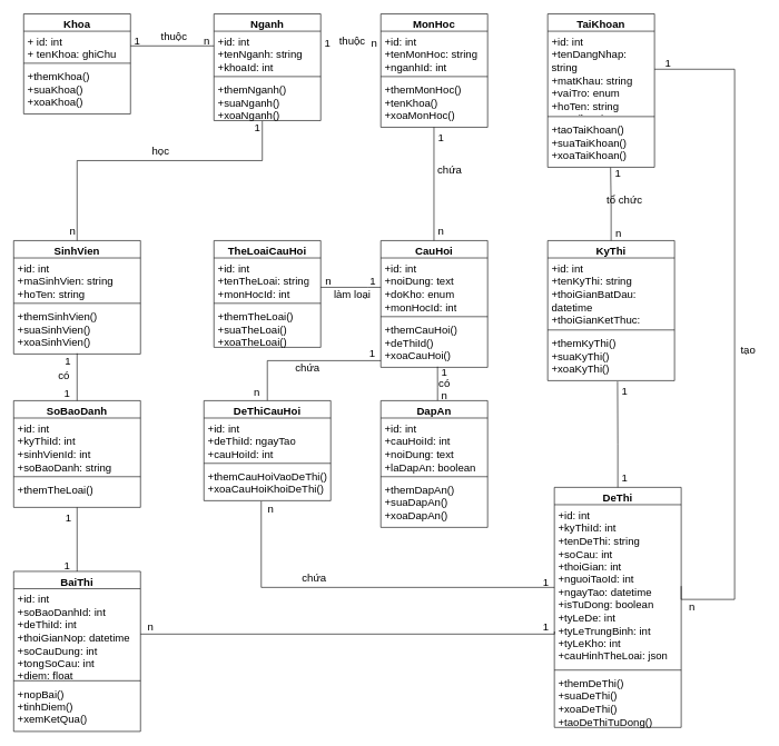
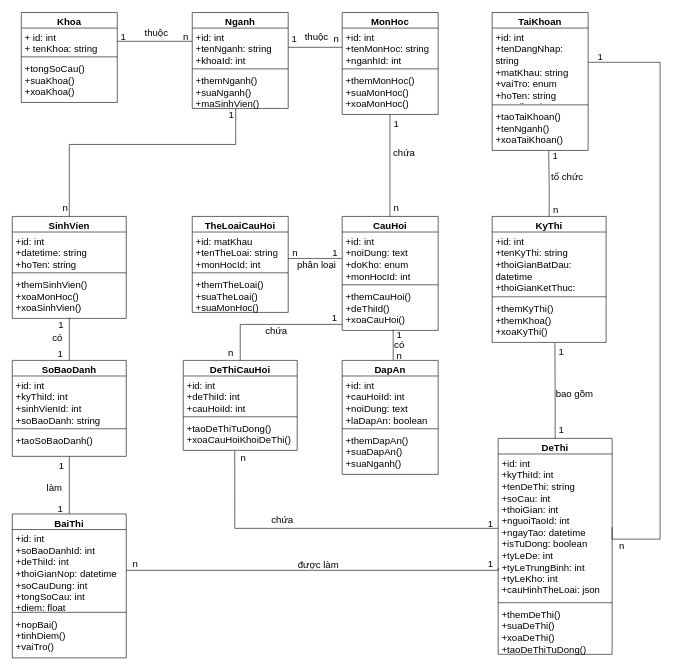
- <mxCell id="3" value="&lt;div&gt;+ id: int&lt;/div&gt;&lt;div&gt;+ tenKhoa: ghiChu&lt;/div&gt;" style="text;strokeColor=none;fillColor=none;align=left;verticalAlign=top;spacingLeft=4;spacingRight=4;overflow=hidden;rotatable=0;points=[[0,0.5],[1,0.5]];portConstraint=eastwest;whiteSpace=wrap;html=1;fontSize=16;" parent="2" vertex="1"><mxGeometry y="26" width="160" height="44" as="geometry" /></mxCell>
+ <mxCell id="3" value="&lt;div&gt;+ id: int&lt;/div&gt;&lt;div&gt;+ tenKhoa: string&lt;/div&gt;" style="text;strokeColor=none;fillColor=none;align=left;verticalAlign=top;spacingLeft=4;spacingRight=4;overflow=hidden;rotatable=0;points=[[0,0.5],[1,0.5]];portConstraint=eastwest;whiteSpace=wrap;html=1;fontSize=16;" parent="2" vertex="1"><mxGeometry y="26" width="160" height="44" as="geometry" /></mxCell>
+ <mxCell id="57" style="edgeStyle=orthogonalEdgeStyle;rounded=0;orthogonalLoop=1;jettySize=auto;html=1;entryX=0;entryY=0.5;entryDx=0;entryDy=0;endArrow=none;endFill=0;fontSize=16;" parent="1" source="7" target="11" edge="1"><mxGeometry relative="1" as="geometry" /></mxCell>
- <mxCell id="5" value="&lt;div&gt;+themKhoa()&lt;/div&gt;&lt;div&gt;+suaKhoa()&lt;/div&gt;&lt;div&gt;+xoaKhoa()&lt;/div&gt;" style="text;strokeColor=none;fillColor=none;align=left;verticalAlign=top;spacingLeft=4;spacingRight=4;overflow=hidden;rotatable=0;points=[[0,0.5],[1,0.5]];portConstraint=eastwest;whiteSpace=wrap;html=1;fontSize=16;" parent="2" vertex="1"><mxGeometry y="78" width="160" height="72" as="geometry" /></mxCell>
+ <mxCell id="5" value="&lt;div&gt;+tongSoCau()&lt;/div&gt;&lt;div&gt;+suaKhoa()&lt;/div&gt;&lt;div&gt;+xoaKhoa()&lt;/div&gt;" style="text;strokeColor=none;fillColor=none;align=left;verticalAlign=top;spacingLeft=4;spacingRight=4;overflow=hidden;rotatable=0;points=[[0,0.5],[1,0.5]];portConstraint=eastwest;whiteSpace=wrap;html=1;fontSize=16;" parent="2" vertex="1"><mxGeometry y="78" width="160" height="72" as="geometry" /></mxCell>
- <mxCell id="9" value="&lt;div&gt;+themNganh()&lt;/div&gt;&lt;div&gt;+suaNganh()&lt;/div&gt;&lt;div&gt;+xoaNganh()&lt;/div&gt;" style="text;strokeColor=none;fillColor=none;align=left;verticalAlign=top;spacingLeft=4;spacingRight=4;overflow=hidden;rotatable=0;points=[[0,0.5],[1,0.5]];portConstraint=eastwest;whiteSpace=wrap;html=1;fontSize=16;" parent="6" vertex="1"><mxGeometry y="98" width="160" height="62" as="geometry" /></mxCell>
+ <mxCell id="9" value="&lt;div&gt;+themNganh()&lt;/div&gt;&lt;div&gt;+suaNganh()&lt;/div&gt;&lt;div&gt;+maSinhVien()&lt;/div&gt;" style="text;strokeColor=none;fillColor=none;align=left;verticalAlign=top;spacingLeft=4;spacingRight=4;overflow=hidden;rotatable=0;points=[[0,0.5],[1,0.5]];portConstraint=eastwest;whiteSpace=wrap;html=1;fontSize=16;" parent="6" vertex="1"><mxGeometry y="98" width="160" height="62" as="geometry" /></mxCell>
- <mxCell id="13" value="&lt;div&gt;+themMonHoc()&lt;/div&gt;&lt;div&gt;+tenKhoa()&lt;/div&gt;&lt;div&gt;+xoaMonHoc()&lt;/div&gt;" style="text;strokeColor=none;fillColor=none;align=left;verticalAlign=top;spacingLeft=4;spacingRight=4;overflow=hidden;rotatable=0;points=[[0,0.5],[1,0.5]];portConstraint=eastwest;whiteSpace=wrap;html=1;fontSize=16;" parent="10" vertex="1"><mxGeometry y="98" width="160" height="72" as="geometry" /></mxCell>
+ <mxCell id="13" value="&lt;div&gt;+themMonHoc()&lt;/div&gt;&lt;div&gt;+suaMonHoc()&lt;/div&gt;&lt;div&gt;+xoaMonHoc()&lt;/div&gt;" style="text;strokeColor=none;fillColor=none;align=left;verticalAlign=top;spacingLeft=4;spacingRight=4;overflow=hidden;rotatable=0;points=[[0,0.5],[1,0.5]];portConstraint=eastwest;whiteSpace=wrap;html=1;fontSize=16;" parent="10" vertex="1"><mxGeometry y="98" width="160" height="72" as="geometry" /></mxCell>
- <mxCell id="17" value="&lt;div&gt;+taoTaiKhoan()&lt;/div&gt;&lt;div&gt;+suaTaiKhoan()&lt;/div&gt;&lt;div&gt;+xoaTaiKhoan()&lt;/div&gt;" style="text;strokeColor=none;fillColor=none;align=left;verticalAlign=top;spacingLeft=4;spacingRight=4;overflow=hidden;rotatable=0;points=[[0,0.5],[1,0.5]];portConstraint=eastwest;whiteSpace=wrap;html=1;fontSize=16;" parent="14" vertex="1"><mxGeometry y="158" width="160" height="72" as="geometry" /></mxCell>
+ <mxCell id="17" value="&lt;div&gt;+taoTaiKhoan()&lt;/div&gt;&lt;div&gt;+tenNganh()&lt;/div&gt;&lt;div&gt;+xoaTaiKhoan()&lt;/div&gt;" style="text;strokeColor=none;fillColor=none;align=left;verticalAlign=top;spacingLeft=4;spacingRight=4;overflow=hidden;rotatable=0;points=[[0,0.5],[1,0.5]];portConstraint=eastwest;whiteSpace=wrap;html=1;fontSize=16;" parent="14" vertex="1"><mxGeometry y="158" width="160" height="72" as="geometry" /></mxCell>
- <mxCell id="75" value="học" style="text;html=1;align=center;verticalAlign=middle;resizable=0;points=[];autosize=1;strokeColor=none;fillColor=none;fontSize=16;fontFamily=Helvetica;fontColor=default;" parent="1" vertex="1"><mxGeometry x="215" y="211" width="50" height="30" as="geometry" /></mxCell>
- <mxCell id="78" value="tổ chức" style="text;html=1;align=center;verticalAlign=middle;resizable=0;points=[];autosize=1;strokeColor=none;fillColor=none;fontSize=16;fontFamily=Helvetica;fontColor=default;" parent="1" vertex="1"><mxGeometry x="895" y="283" width="80" height="30" as="geometry" /></mxCell>
+ <mxCell id="78" value="tổ chức" style="text;html=1;align=center;verticalAlign=middle;resizable=0;points=[];autosize=1;strokeColor=none;fillColor=none;fontSize=16;fontFamily=Helvetica;fontColor=default;" parent="1" vertex="1"><mxGeometry x="905" y="278" width="80" height="30" as="geometry" /></mxCell>
- <mxCell id="45" value="&lt;div&gt;+id: int&lt;/div&gt;&lt;div&gt;+maSinhVien: string&lt;/div&gt;&lt;div&gt;+hoTen: string&lt;/div&gt;" style="text;strokeColor=none;fillColor=none;align=left;verticalAlign=top;spacingLeft=4;spacingRight=4;overflow=hidden;rotatable=0;points=[[0,0.5],[1,0.5]];portConstraint=eastwest;whiteSpace=wrap;html=1;fontSize=16;" parent="44" vertex="1"><mxGeometry y="26" width="190" height="64" as="geometry" /></mxCell>
+ <mxCell id="45" value="&lt;div&gt;+id: int&lt;/div&gt;&lt;div&gt;+datetime: string&lt;/div&gt;&lt;div&gt;+hoTen: string&lt;/div&gt;" style="text;strokeColor=none;fillColor=none;align=left;verticalAlign=top;spacingLeft=4;spacingRight=4;overflow=hidden;rotatable=0;points=[[0,0.5],[1,0.5]];portConstraint=eastwest;whiteSpace=wrap;html=1;fontSize=16;" parent="44" vertex="1"><mxGeometry y="26" width="190" height="64" as="geometry" /></mxCell>
- <mxCell id="28" value="&lt;div&gt;+id: int&lt;/div&gt;&lt;div&gt;+tenTheLoai: string&lt;/div&gt;&lt;div&gt;+monHocId: int&lt;/div&gt;" style="text;strokeColor=none;fillColor=none;align=left;verticalAlign=top;spacingLeft=4;spacingRight=4;overflow=hidden;rotatable=0;points=[[0,0.5],[1,0.5]];portConstraint=eastwest;whiteSpace=wrap;html=1;fontSize=16;" parent="27" vertex="1"><mxGeometry y="26" width="160" height="64" as="geometry" /></mxCell>
+ <mxCell id="28" value="&lt;div&gt;+id: matKhau&lt;/div&gt;&lt;div&gt;+tenTheLoai: string&lt;/div&gt;&lt;div&gt;+monHocId: int&lt;/div&gt;" style="text;strokeColor=none;fillColor=none;align=left;verticalAlign=top;spacingLeft=4;spacingRight=4;overflow=hidden;rotatable=0;points=[[0,0.5],[1,0.5]];portConstraint=eastwest;whiteSpace=wrap;html=1;fontSize=16;" parent="27" vertex="1"><mxGeometry y="26" width="160" height="64" as="geometry" /></mxCell>
- <mxCell id="106" value="làm loại" style="text;html=1;align=center;verticalAlign=middle;resizable=0;points=[];autosize=1;strokeColor=none;fillColor=none;fontSize=16;fontFamily=Helvetica;fontColor=default;" parent="1" vertex="1"><mxGeometry x="482" y="425" width="90" height="30" as="geometry" /></mxCell>
+ <mxCell id="106" value="phân loại" style="text;html=1;align=center;verticalAlign=middle;resizable=0;points=[];autosize=1;strokeColor=none;fillColor=none;fontSize=16;fontFamily=Helvetica;fontColor=default;" parent="1" vertex="1"><mxGeometry x="482" y="425" width="90" height="30" as="geometry" /></mxCell>
- <mxCell id="47" value="&lt;div&gt;+themSinhVien()&lt;/div&gt;&lt;div&gt;+suaSinhVien()&lt;/div&gt;&lt;div&gt;+xoaSinhVien()&lt;/div&gt;" style="text;strokeColor=none;fillColor=none;align=left;verticalAlign=top;spacingLeft=4;spacingRight=4;overflow=hidden;rotatable=0;points=[[0,0.5],[1,0.5]];portConstraint=eastwest;whiteSpace=wrap;html=1;fontSize=16;" parent="44" vertex="1"><mxGeometry y="98" width="190" height="72" as="geometry" /></mxCell>
+ <mxCell id="47" value="&lt;div&gt;+themSinhVien()&lt;/div&gt;&lt;div&gt;+xoaMonHoc()&lt;/div&gt;&lt;div&gt;+xoaSinhVien()&lt;/div&gt;" style="text;strokeColor=none;fillColor=none;align=left;verticalAlign=top;spacingLeft=4;spacingRight=4;overflow=hidden;rotatable=0;points=[[0,0.5],[1,0.5]];portConstraint=eastwest;whiteSpace=wrap;html=1;fontSize=16;" parent="44" vertex="1"><mxGeometry y="98" width="190" height="72" as="geometry" /></mxCell>
- <mxCell id="30" value="&lt;div&gt;+themTheLoai()&lt;/div&gt;&lt;div&gt;+suaTheLoai()&lt;/div&gt;&lt;div&gt;+xoaTheLoai()&lt;/div&gt;" style="text;strokeColor=none;fillColor=none;align=left;verticalAlign=top;spacingLeft=4;spacingRight=4;overflow=hidden;rotatable=0;points=[[0,0.5],[1,0.5]];portConstraint=eastwest;whiteSpace=wrap;html=1;fontSize=16;" parent="27" vertex="1"><mxGeometry y="98" width="160" height="62" as="geometry" /></mxCell>
+ <mxCell id="30" value="&lt;div&gt;+themTheLoai()&lt;/div&gt;&lt;div&gt;+suaTheLoai()&lt;/div&gt;&lt;div&gt;+suaMonHoc()&lt;/div&gt;" style="text;strokeColor=none;fillColor=none;align=left;verticalAlign=top;spacingLeft=4;spacingRight=4;overflow=hidden;rotatable=0;points=[[0,0.5],[1,0.5]];portConstraint=eastwest;whiteSpace=wrap;html=1;fontSize=16;" parent="27" vertex="1"><mxGeometry y="98" width="160" height="62" as="geometry" /></mxCell>
- <mxCell id="81" value="tạo" style="text;html=1;align=center;verticalAlign=middle;resizable=0;points=[];autosize=1;strokeColor=none;fillColor=none;fontSize=16;fontFamily=Helvetica;fontColor=default;" parent="1" vertex="1"><mxGeometry x="1095" y="508" width="50" height="30" as="geometry" /></mxCell>
- <mxCell id="34" value="&lt;div&gt;+themKyThi()&lt;/div&gt;&lt;div&gt;+suaKyThi()&lt;/div&gt;&lt;div&gt;+xoaKyThi()&lt;/div&gt;" style="text;strokeColor=none;fillColor=none;align=left;verticalAlign=top;spacingLeft=4;spacingRight=4;overflow=hidden;rotatable=0;points=[[0,0.5],[1,0.5]];portConstraint=eastwest;whiteSpace=wrap;html=1;fontSize=16;" parent="31" vertex="1"><mxGeometry y="138" width="190" height="72" as="geometry" /></mxCell>
+ <mxCell id="34" value="&lt;div&gt;+themKyThi()&lt;/div&gt;&lt;div&gt;+themKhoa()&lt;/div&gt;&lt;div&gt;+xoaKyThi()&lt;/div&gt;" style="text;strokeColor=none;fillColor=none;align=left;verticalAlign=top;spacingLeft=4;spacingRight=4;overflow=hidden;rotatable=0;points=[[0,0.5],[1,0.5]];portConstraint=eastwest;whiteSpace=wrap;html=1;fontSize=16;" parent="31" vertex="1"><mxGeometry y="138" width="190" height="72" as="geometry" /></mxCell>
+ <mxCell id="84" value="bao gồm" style="text;html=1;align=center;verticalAlign=middle;resizable=0;points=[];autosize=1;strokeColor=none;fillColor=none;fontSize=16;fontFamily=Helvetica;fontColor=default;" parent="1" vertex="1"><mxGeometry x="912" y="640" width="90" height="30" as="geometry" /></mxCell>
- <mxCell id="41" value="&lt;div&gt;+id: int&lt;/div&gt;&lt;div&gt;+deThiId: ngayTao&lt;/div&gt;&lt;div&gt;+cauHoiId: int&lt;/div&gt;" style="text;strokeColor=none;fillColor=none;align=left;verticalAlign=top;spacingLeft=4;spacingRight=4;overflow=hidden;rotatable=0;points=[[0,0.5],[1,0.5]];portConstraint=eastwest;whiteSpace=wrap;html=1;fontSize=16;" parent="40" vertex="1"><mxGeometry y="26" width="190" height="64" as="geometry" /></mxCell>
+ <mxCell id="41" value="&lt;div&gt;+id: int&lt;/div&gt;&lt;div&gt;+deThiId: int&lt;/div&gt;&lt;div&gt;+cauHoiId: int&lt;/div&gt;" style="text;strokeColor=none;fillColor=none;align=left;verticalAlign=top;spacingLeft=4;spacingRight=4;overflow=hidden;rotatable=0;points=[[0,0.5],[1,0.5]];portConstraint=eastwest;whiteSpace=wrap;html=1;fontSize=16;" parent="40" vertex="1"><mxGeometry y="26" width="190" height="64" as="geometry" /></mxCell>
- <mxCell id="43" value="&lt;div&gt;+themCauHoiVaoDeThi()&lt;/div&gt;&lt;div&gt;+xoaCauHoiKhoiDeThi()&lt;/div&gt;" style="text;strokeColor=none;fillColor=none;align=left;verticalAlign=top;spacingLeft=4;spacingRight=4;overflow=hidden;rotatable=0;points=[[0,0.5],[1,0.5]];portConstraint=eastwest;whiteSpace=wrap;html=1;fontSize=16;" parent="40" vertex="1"><mxGeometry y="98" width="190" height="52" as="geometry" /></mxCell>
+ <mxCell id="43" value="&lt;div&gt;+taoDeThiTuDong()&lt;/div&gt;&lt;div&gt;+xoaCauHoiKhoiDeThi()&lt;/div&gt;" style="text;strokeColor=none;fillColor=none;align=left;verticalAlign=top;spacingLeft=4;spacingRight=4;overflow=hidden;rotatable=0;points=[[0,0.5],[1,0.5]];portConstraint=eastwest;whiteSpace=wrap;html=1;fontSize=16;" parent="40" vertex="1"><mxGeometry y="98" width="190" height="52" as="geometry" /></mxCell>
- <mxCell id="51" value="&lt;div&gt;+themTheLoai()&lt;/div&gt;" style="text;strokeColor=none;fillColor=none;align=left;verticalAlign=top;spacingLeft=4;spacingRight=4;overflow=hidden;rotatable=0;points=[[0,0.5],[1,0.5]];portConstraint=eastwest;whiteSpace=wrap;html=1;fontSize=16;" parent="48" vertex="1"><mxGeometry y="118" width="190" height="42" as="geometry" /></mxCell>
+ <mxCell id="51" value="&lt;div&gt;+taoSoBaoDanh()&lt;/div&gt;" style="text;strokeColor=none;fillColor=none;align=left;verticalAlign=top;spacingLeft=4;spacingRight=4;overflow=hidden;rotatable=0;points=[[0,0.5],[1,0.5]];portConstraint=eastwest;whiteSpace=wrap;html=1;fontSize=16;" parent="48" vertex="1"><mxGeometry y="118" width="190" height="42" as="geometry" /></mxCell>
- <mxCell id="26" value="&lt;div&gt;+themDapAn()&lt;/div&gt;&lt;div&gt;+suaDapAn()&lt;/div&gt;&lt;div&gt;+xoaDapAn()&lt;/div&gt;" style="text;strokeColor=none;fillColor=none;align=left;verticalAlign=top;spacingLeft=4;spacingRight=4;overflow=hidden;rotatable=0;points=[[0,0.5],[1,0.5]];portConstraint=eastwest;whiteSpace=wrap;html=1;fontSize=16;" parent="23" vertex="1"><mxGeometry y="118" width="160" height="72" as="geometry" /></mxCell>
+ <mxCell id="26" value="&lt;div&gt;+themDapAn()&lt;/div&gt;&lt;div&gt;+suaDapAn()&lt;/div&gt;&lt;div&gt;+suaNganh()&lt;/div&gt;" style="text;strokeColor=none;fillColor=none;align=left;verticalAlign=top;spacingLeft=4;spacingRight=4;overflow=hidden;rotatable=0;points=[[0,0.5],[1,0.5]];portConstraint=eastwest;whiteSpace=wrap;html=1;fontSize=16;" parent="23" vertex="1"><mxGeometry y="118" width="160" height="72" as="geometry" /></mxCell>
+ <mxCell id="90" value="làm" style="text;html=1;align=center;verticalAlign=middle;resizable=0;points=[];autosize=1;strokeColor=none;fillColor=none;fontSize=16;fontFamily=Helvetica;fontColor=default;" parent="1" vertex="1"><mxGeometry x="65" y="798" width="50" height="30" as="geometry" /></mxCell>
+ <mxCell id="103" value="được làm" style="text;html=1;align=center;verticalAlign=middle;resizable=0;points=[];autosize=1;strokeColor=none;fillColor=none;fontSize=16;fontFamily=Helvetica;fontColor=default;" parent="1" vertex="1"><mxGeometry x="485" y="925" width="90" height="30" as="geometry" /></mxCell>
- <mxCell id="55" value="&lt;div&gt;+nopBai()&lt;/div&gt;&lt;div&gt;+tinhDiem()&lt;/div&gt;&lt;div&gt;+xemKetQua()&lt;/div&gt;" style="text;strokeColor=none;fillColor=none;align=left;verticalAlign=top;spacingLeft=4;spacingRight=4;overflow=hidden;rotatable=0;points=[[0,0.5],[1,0.5]];portConstraint=eastwest;whiteSpace=wrap;html=1;fontSize=16;" parent="52" vertex="1"><mxGeometry y="168" width="190" height="72" as="geometry" /></mxCell>
+ <mxCell id="55" value="&lt;div&gt;+nopBai()&lt;/div&gt;&lt;div&gt;+tinhDiem()&lt;/div&gt;&lt;div&gt;+vaiTro()&lt;/div&gt;" style="text;strokeColor=none;fillColor=none;align=left;verticalAlign=top;spacingLeft=4;spacingRight=4;overflow=hidden;rotatable=0;points=[[0,0.5],[1,0.5]];portConstraint=eastwest;whiteSpace=wrap;html=1;fontSize=16;" parent="52" vertex="1"><mxGeometry y="168" width="190" height="72" as="geometry" /></mxCell>
